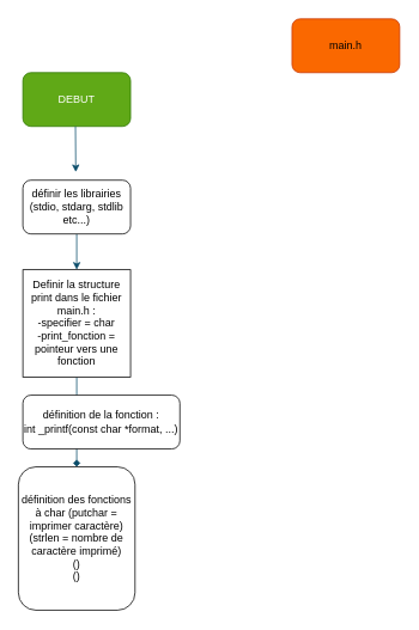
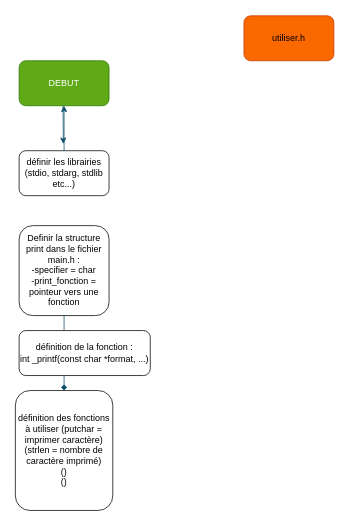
- <mxCell id="11" value="main.h" style="rounded=1;whiteSpace=wrap;html=1;strokeColor=#C73500;fontColor=#000000;fillColor=#fa6800;" vertex="1" parent="1"><mxGeometry x="325" y="20" width="120" height="60" as="geometry" /></mxCell>
+ <mxCell id="11" value="utiliser.h" style="rounded=1;whiteSpace=wrap;html=1;strokeColor=#C73500;fontColor=#000000;fillColor=#fa6800;" vertex="1" parent="1"><mxGeometry x="325" y="20" width="120" height="60" as="geometry" /></mxCell>
- <mxCell id="7" value="" style="edgeStyle=orthogonalEdgeStyle;rounded=0;orthogonalLoop=1;jettySize=auto;html=1;strokeColor=#0B4D6A;" edge="1" parent="1" source="8" target="6"><mxGeometry relative="1" as="geometry" /></mxCell>
+ <mxCell id="7" value="" style="edgeStyle=orthogonalEdgeStyle;rounded=0;orthogonalLoop=1;jettySize=auto;html=1;strokeColor=#0B4D6A;" edge="1" parent="1" source="8" target="2"><mxGeometry relative="1" as="geometry" /></mxCell>
- <mxCell id="6" value="Definir la structure print dans le fichier main.h :&lt;div&gt;-specifier = char&lt;/div&gt;&lt;div&gt;-print_fonction = pointeur vers une fonction&lt;/div&gt;" style="whiteSpace=wrap;html=1;labelBackgroundColor=none;rounded=0;" vertex="1" parent="1"><mxGeometry x="25" y="300" width="120" height="120" as="geometry" /></mxCell>
+ <mxCell id="6" value="Definir la structure print dans le fichier main.h :&lt;div&gt;-specifier = char&lt;/div&gt;&lt;div&gt;-print_fonction = pointeur vers une fonction&lt;/div&gt;" style="rounded=1;whiteSpace=wrap;html=1;labelBackgroundColor=none;" vertex="1" parent="1"><mxGeometry x="25" y="300" width="120" height="120" as="geometry" /></mxCell>
- <mxCell id="9" value="définition des fonctions à char (putchar = imprimer caractère)&lt;div&gt;(strlen = nombre de caractère imprimé)&lt;/div&gt;&lt;div&gt;()&lt;/div&gt;&lt;div&gt;()&lt;/div&gt;" style="whiteSpace=wrap;html=1;rounded=1;labelBackgroundColor=none;" vertex="1" parent="1"><mxGeometry x="20" y="520" width="130" height="160" as="geometry" /></mxCell>
+ <mxCell id="9" value="définition des fonctions à utiliser (putchar = imprimer caractère)&lt;div&gt;(strlen = nombre de caractère imprimé)&lt;/div&gt;&lt;div&gt;()&lt;/div&gt;&lt;div&gt;()&lt;/div&gt;" style="whiteSpace=wrap;html=1;rounded=1;labelBackgroundColor=none;" vertex="1" parent="1"><mxGeometry x="20" y="520" width="130" height="160" as="geometry" /></mxCell>
